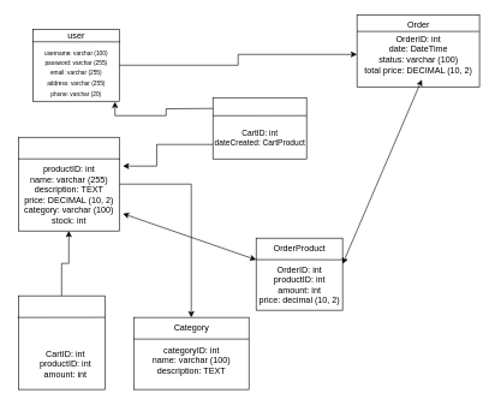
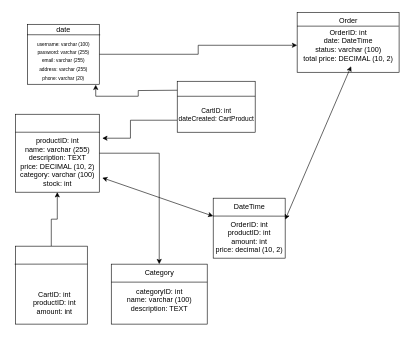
- <mxCell id="4" value="user" style="text;html=1;align=center;verticalAlign=middle;resizable=0;points=[];autosize=1;strokeColor=none;fillColor=none;" vertex="1" parent="1"><mxGeometry x="80" y="35" width="50" height="30" as="geometry" /></mxCell>
+ <mxCell id="4" value="date" style="text;html=1;align=center;verticalAlign=middle;resizable=0;points=[];autosize=1;strokeColor=none;fillColor=none;" vertex="1" parent="1"><mxGeometry x="80" y="35" width="50" height="30" as="geometry" /></mxCell>
- <mxCell id="22" value="OrderProduct" style="text;html=1;align=center;verticalAlign=middle;resizable=0;points=[];autosize=1;strokeColor=none;fillColor=none;" vertex="1" parent="1"><mxGeometry x="365" y="330" width="100" height="30" as="geometry" /></mxCell>
+ <mxCell id="22" value="DateTime" style="text;html=1;align=center;verticalAlign=middle;resizable=0;points=[];autosize=1;strokeColor=none;fillColor=none;" vertex="1" parent="1"><mxGeometry x="365" y="330" width="100" height="30" as="geometry" /></mxCell>
